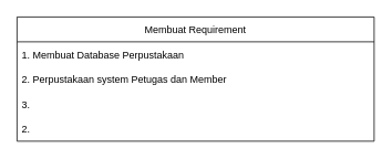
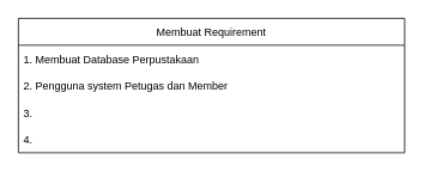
- <mxCell id="4" value="2. Perpustakaan system Petugas dan Member" style="text;strokeColor=none;fillColor=none;align=left;verticalAlign=middle;spacingLeft=4;spacingRight=4;overflow=hidden;points=[[0,0.5],[1,0.5]];portConstraint=eastwest;rotatable=0;fontColor=default;" vertex="1" parent="2"><mxGeometry y="60" width="430" height="30" as="geometry" /></mxCell>
+ <mxCell id="4" value="2. Pengguna system Petugas dan Member" style="text;strokeColor=none;fillColor=none;align=left;verticalAlign=middle;spacingLeft=4;spacingRight=4;overflow=hidden;points=[[0,0.5],[1,0.5]];portConstraint=eastwest;rotatable=0;fontColor=default;" vertex="1" parent="2"><mxGeometry y="60" width="430" height="30" as="geometry" /></mxCell>
- <mxCell id="6" value="2.    " style="text;strokeColor=none;fillColor=none;align=left;verticalAlign=middle;spacingLeft=4;spacingRight=4;overflow=hidden;points=[[0,0.5],[1,0.5]];portConstraint=eastwest;rotatable=0;fontColor=default;" vertex="1" parent="2"><mxGeometry y="120" width="430" height="30" as="geometry" /></mxCell>
+ <mxCell id="6" value="4.    " style="text;strokeColor=none;fillColor=none;align=left;verticalAlign=middle;spacingLeft=4;spacingRight=4;overflow=hidden;points=[[0,0.5],[1,0.5]];portConstraint=eastwest;rotatable=0;fontColor=default;" vertex="1" parent="2"><mxGeometry y="120" width="430" height="30" as="geometry" /></mxCell>
